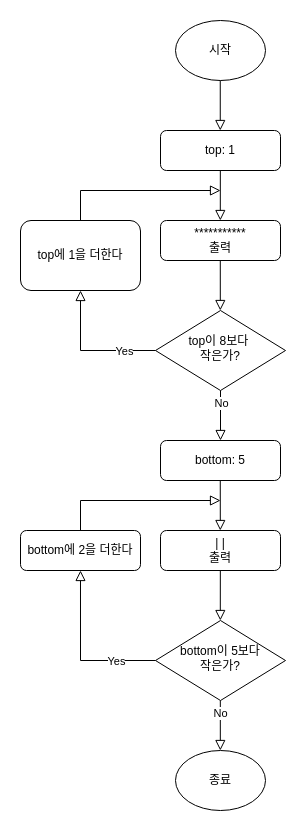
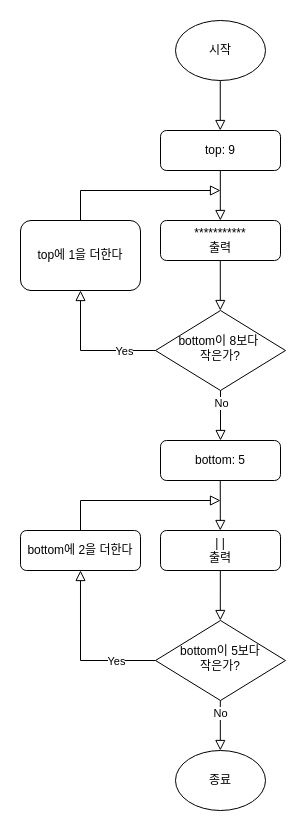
- <mxCell id="2" value="top: 1" style="rounded=1;whiteSpace=wrap;html=1;fontSize=12;glass=0;strokeWidth=1;shadow=0;" parent="1" vertex="1"><mxGeometry x="160" y="130" width="120" height="40" as="geometry" /></mxCell>
+ <mxCell id="2" value="top: 9" style="rounded=1;whiteSpace=wrap;html=1;fontSize=12;glass=0;strokeWidth=1;shadow=0;" parent="1" vertex="1"><mxGeometry x="160" y="130" width="120" height="40" as="geometry" /></mxCell>
- <mxCell id="3" value="top이 8보다&amp;nbsp;&lt;div&gt;작은가?&lt;/div&gt;" style="rhombus;whiteSpace=wrap;html=1;shadow=0;fontFamily=Helvetica;fontSize=12;align=center;strokeWidth=1;spacing=6;spacingTop=-4;" parent="1" vertex="1"><mxGeometry x="155" y="310" width="130" height="80" as="geometry" /></mxCell>
+ <mxCell id="3" value="bottom이 8보다&amp;nbsp;&lt;div&gt;작은가?&lt;/div&gt;" style="rhombus;whiteSpace=wrap;html=1;shadow=0;fontFamily=Helvetica;fontSize=12;align=center;strokeWidth=1;spacing=6;spacingTop=-4;" parent="1" vertex="1"><mxGeometry x="155" y="310" width="130" height="80" as="geometry" /></mxCell>
